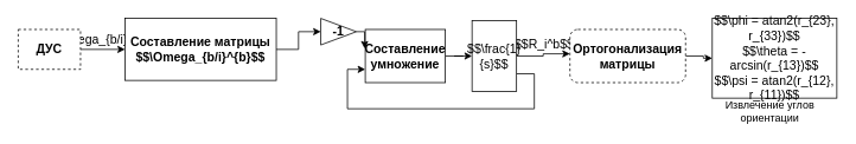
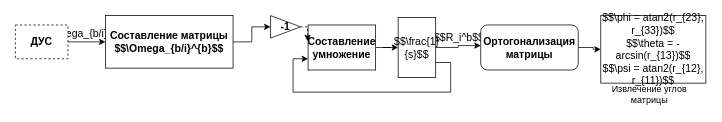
- <mxCell id="15" style="edgeStyle=orthogonalEdgeStyle;rounded=0;orthogonalLoop=1;jettySize=auto;html=1;exitX=1;exitY=0.5;exitDx=0;exitDy=0;entryX=-0.008;entryY=0.359;entryDx=0;entryDy=0;entryPerimeter=0;" parent="1" source="14" target="8" edge="1"><mxGeometry relative="1" as="geometry" /></mxCell>
+ <mxCell id="15" style="edgeStyle=orthogonalEdgeStyle;rounded=0;orthogonalLoop=1;jettySize=auto;html=1;exitX=1;exitY=0.5;exitDx=0;exitDy=0;entryX=-0.008;entryY=0.359;entryDx=0;entryDy=0;entryPerimeter=0;dashed=1;" parent="1" source="14" target="8" edge="1"><mxGeometry relative="1" as="geometry" /></mxCell>
- <mxCell id="18" value="Ортогонализация матрицы" style="rounded=1;whiteSpace=wrap;html=1;fontSize=14;fontStyle=1;dashed=1;" vertex="1" parent="1"><mxGeometry x="640" y="32.5" width="130" height="60" as="geometry" /></mxCell>
+ <mxCell id="18" value="Ортогонализация матрицы" style="rounded=1;whiteSpace=wrap;html=1;fontSize=14;fontStyle=1" vertex="1" parent="1"><mxGeometry x="640" y="32.5" width="130" height="60" as="geometry" /></mxCell>
- <mxCell id="16" value="Извлечение углов ориентации" style="text;html=1;align=center;verticalAlign=middle;whiteSpace=wrap;rounded=0;" parent="1" vertex="1"><mxGeometry x="800" y="110" width="130" height="30" as="geometry" /></mxCell>
+ <mxCell id="16" value="Извлечение углов матрицы" style="text;html=1;align=center;verticalAlign=middle;whiteSpace=wrap;rounded=0;" parent="1" vertex="1"><mxGeometry x="800" y="110" width="130" height="30" as="geometry" /></mxCell>
